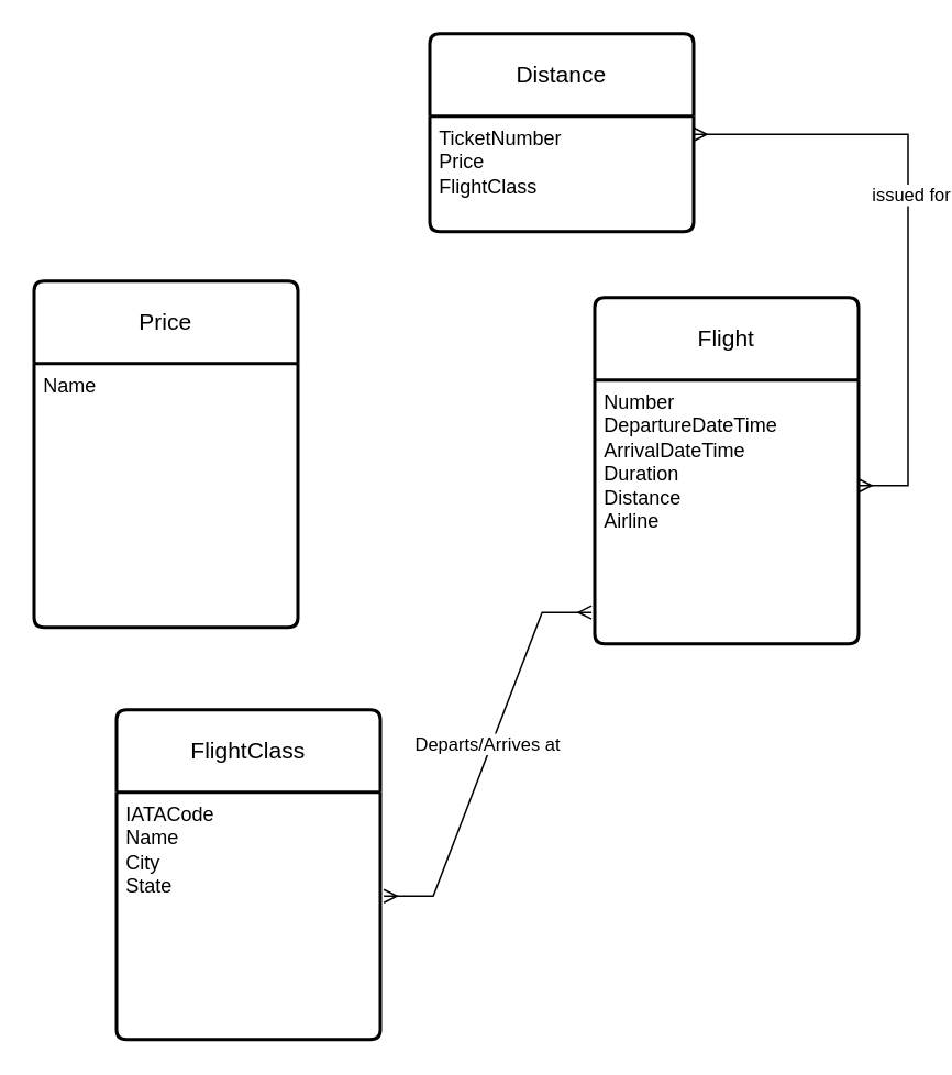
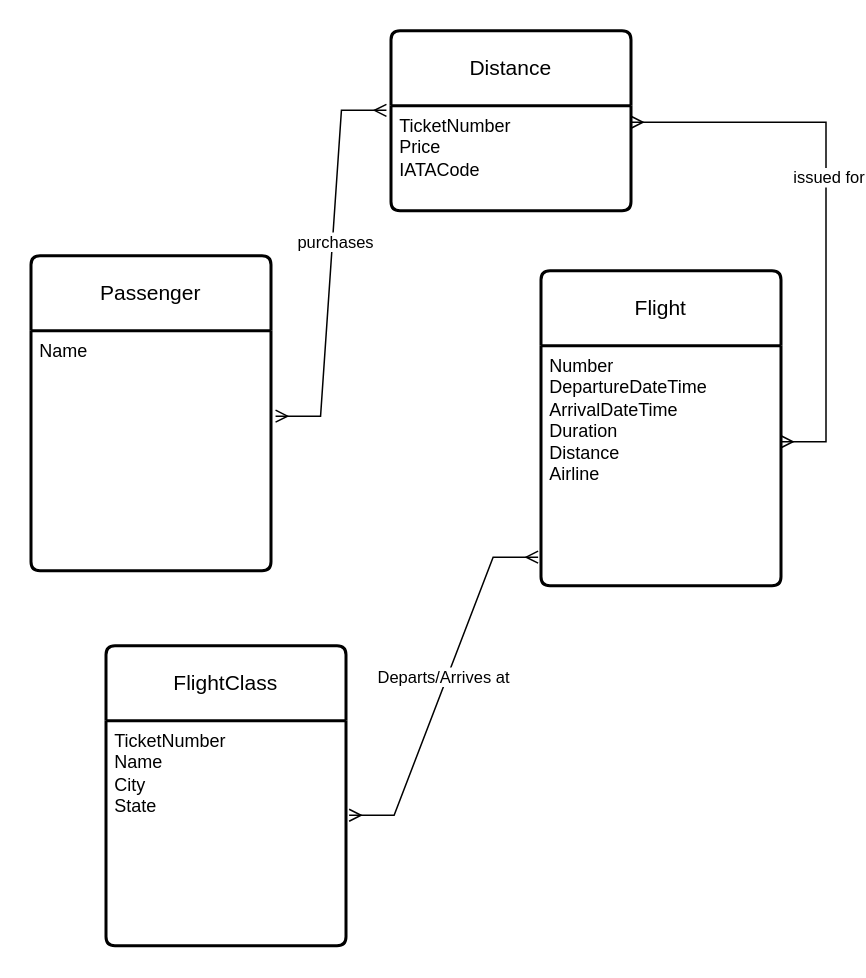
- <mxCell id="11" value="TicketNumber&lt;div&gt;Price&lt;/div&gt;&lt;div&gt;FlightClass&lt;/div&gt;" style="align=left;strokeColor=none;fillColor=none;spacingLeft=4;spacingRight=4;fontSize=12;verticalAlign=top;resizable=0;rotatable=0;part=1;html=1;whiteSpace=wrap;" vertex="1" parent="10"><mxGeometry y="50" width="160" height="70" as="geometry" /></mxCell>
+ <mxCell id="11" value="TicketNumber&lt;div&gt;Price&lt;/div&gt;&lt;div&gt;IATACode&lt;/div&gt;" style="align=left;strokeColor=none;fillColor=none;spacingLeft=4;spacingRight=4;fontSize=12;verticalAlign=top;resizable=0;rotatable=0;part=1;html=1;whiteSpace=wrap;" vertex="1" parent="10"><mxGeometry y="50" width="160" height="70" as="geometry" /></mxCell>
+ <mxCell id="12" value="" style="edgeStyle=entityRelationEdgeStyle;fontSize=12;html=1;endArrow=ERmany;startArrow=ERmany;rounded=0;entryX=-0.019;entryY=0.442;entryDx=0;entryDy=0;entryPerimeter=0;exitX=1.019;exitY=0.356;exitDx=0;exitDy=0;exitPerimeter=0;" edge="1" parent="1" source="3" target="10"><mxGeometry width="100" height="100" relative="1" as="geometry"><mxPoint x="70" y="120" as="sourcePoint" /><mxPoint x="190" y="80" as="targetPoint" /></mxGeometry></mxCell>
+ <mxCell id="13" value="purchases" style="edgeLabel;html=1;align=center;verticalAlign=middle;resizable=0;points=[];" vertex="1" connectable="0" parent="12"><mxGeometry x="0.111" y="-1" relative="1" as="geometry"><mxPoint as="offset" /></mxGeometry></mxCell>
- <mxCell id="2" value="Price" style="swimlane;childLayout=stackLayout;horizontal=1;startSize=50;horizontalStack=0;rounded=1;fontSize=14;fontStyle=0;strokeWidth=2;resizeParent=0;resizeLast=1;shadow=0;dashed=0;align=center;arcSize=4;whiteSpace=wrap;html=1;" vertex="1" parent="1"><mxGeometry x="20" y="170" width="160" height="210" as="geometry" /></mxCell>
+ <mxCell id="2" value="Passenger" style="swimlane;childLayout=stackLayout;horizontal=1;startSize=50;horizontalStack=0;rounded=1;fontSize=14;fontStyle=0;strokeWidth=2;resizeParent=0;resizeLast=1;shadow=0;dashed=0;align=center;arcSize=4;whiteSpace=wrap;html=1;" vertex="1" parent="1"><mxGeometry x="20" y="170" width="160" height="210" as="geometry" /></mxCell>
- <mxCell id="7" value="IATACode&lt;div&gt;Name&lt;/div&gt;&lt;div&gt;City&lt;/div&gt;&lt;div&gt;State&lt;/div&gt;" style="align=left;strokeColor=none;fillColor=none;spacingLeft=4;spacingRight=4;fontSize=12;verticalAlign=top;resizable=0;rotatable=0;part=1;html=1;whiteSpace=wrap;" vertex="1" parent="6"><mxGeometry y="50" width="160" height="150" as="geometry" /></mxCell>
+ <mxCell id="7" value="TicketNumber&lt;div&gt;Name&lt;/div&gt;&lt;div&gt;City&lt;/div&gt;&lt;div&gt;State&lt;/div&gt;" style="align=left;strokeColor=none;fillColor=none;spacingLeft=4;spacingRight=4;fontSize=12;verticalAlign=top;resizable=0;rotatable=0;part=1;html=1;whiteSpace=wrap;" vertex="1" parent="6"><mxGeometry y="50" width="160" height="150" as="geometry" /></mxCell>
